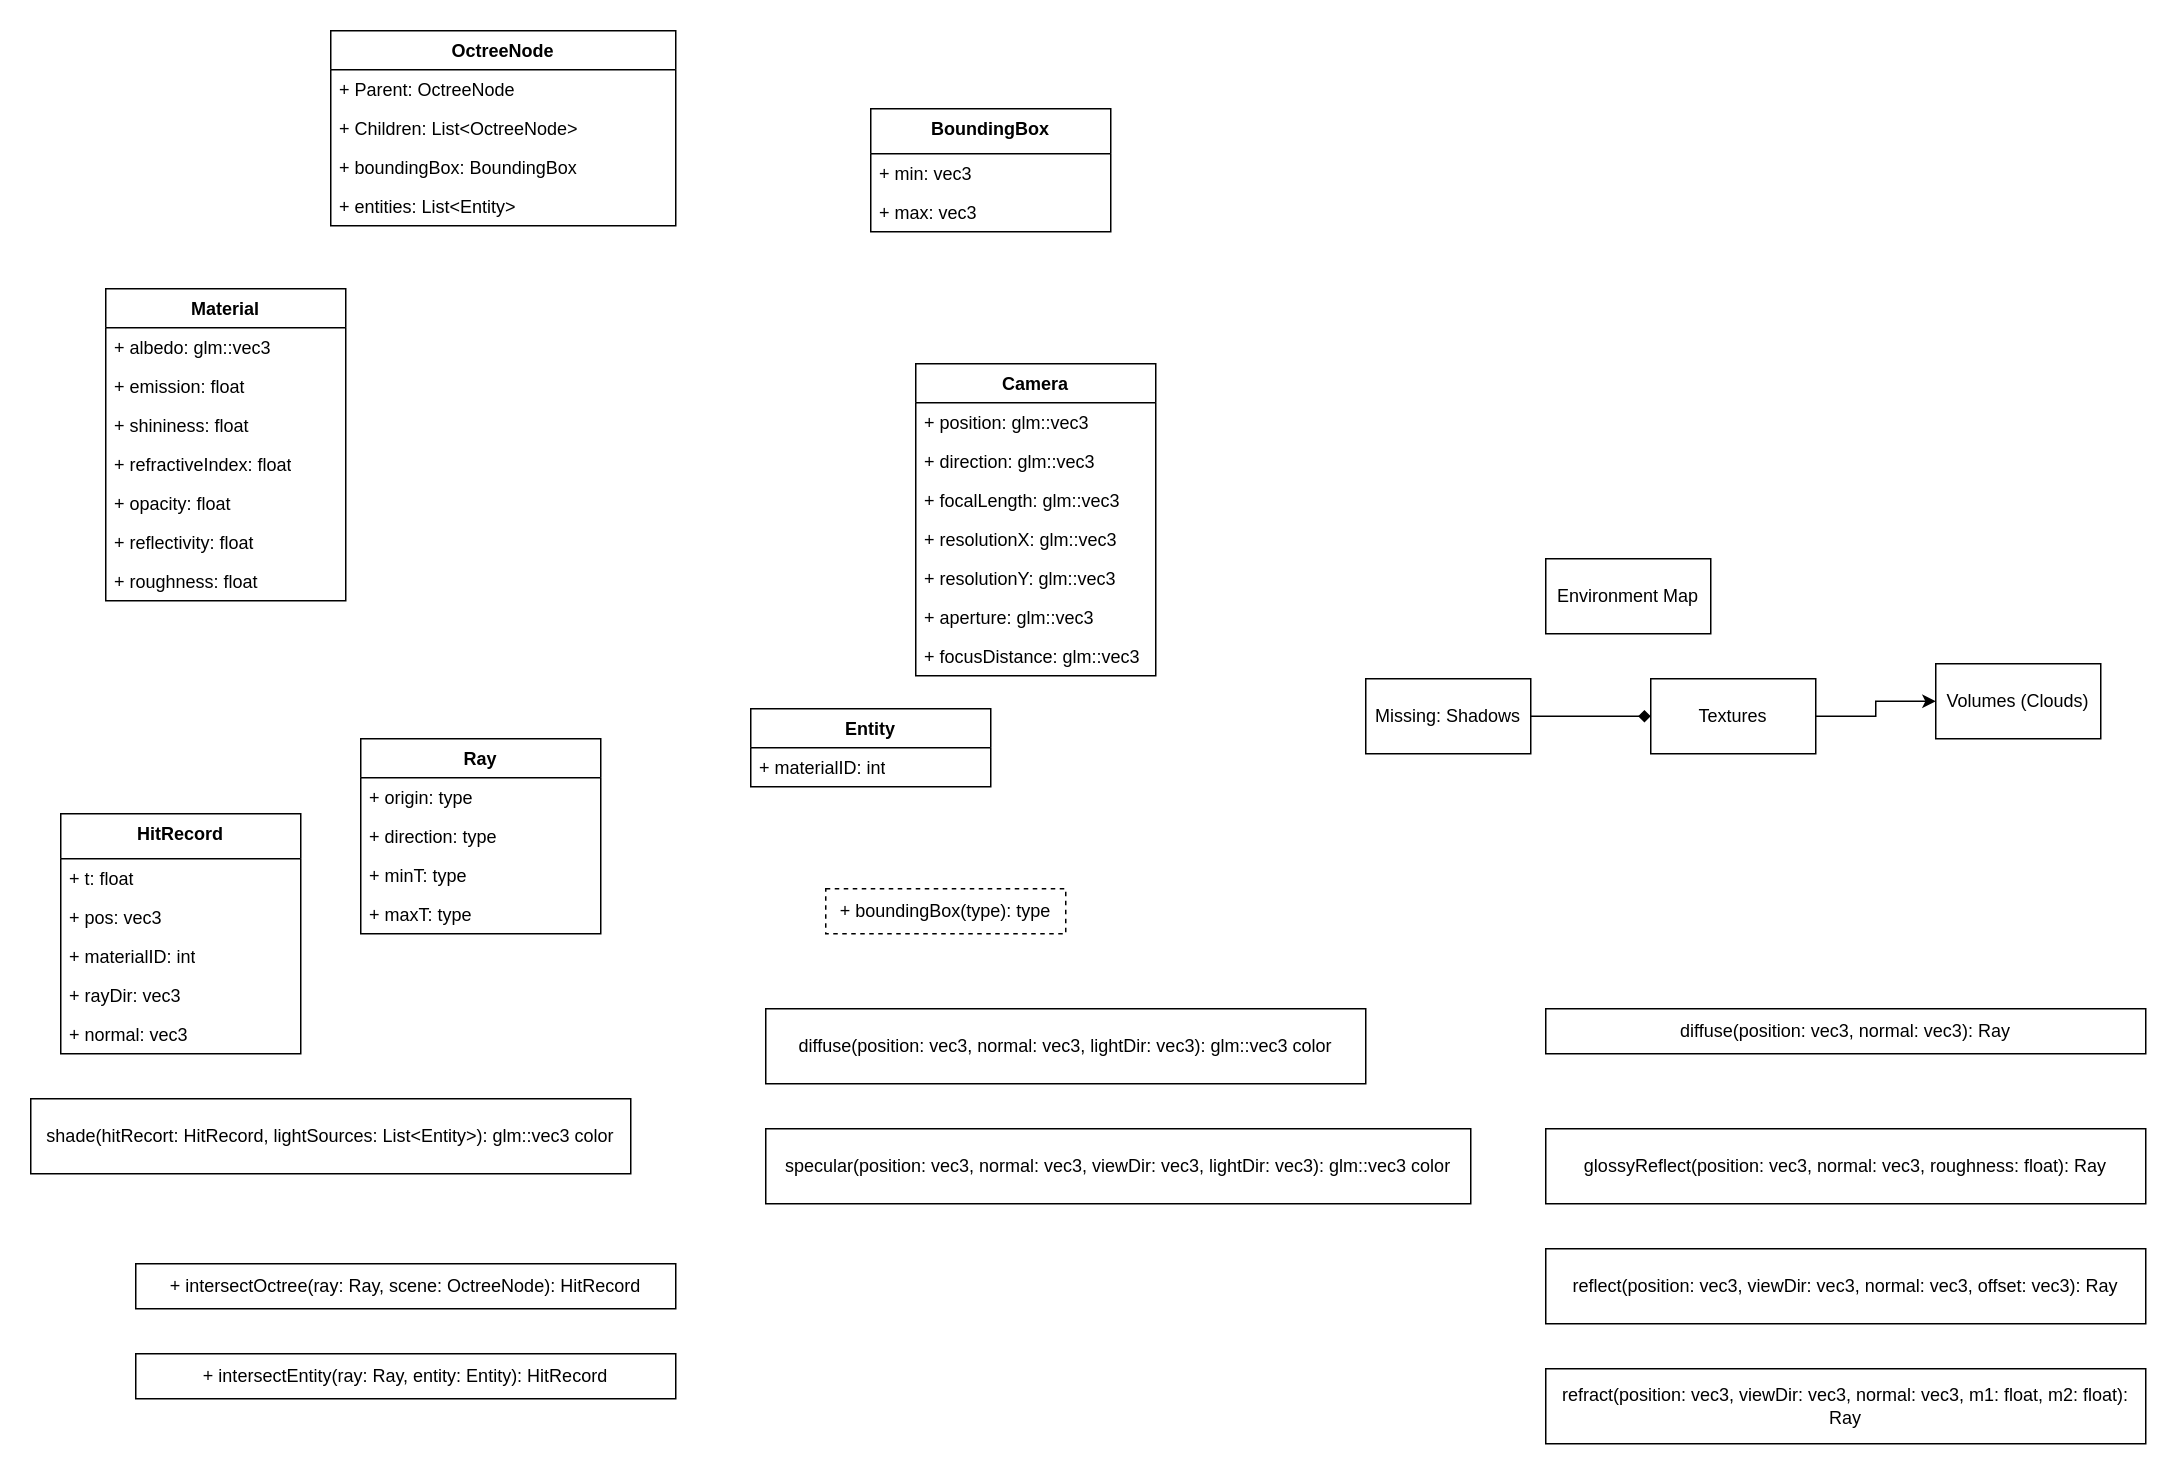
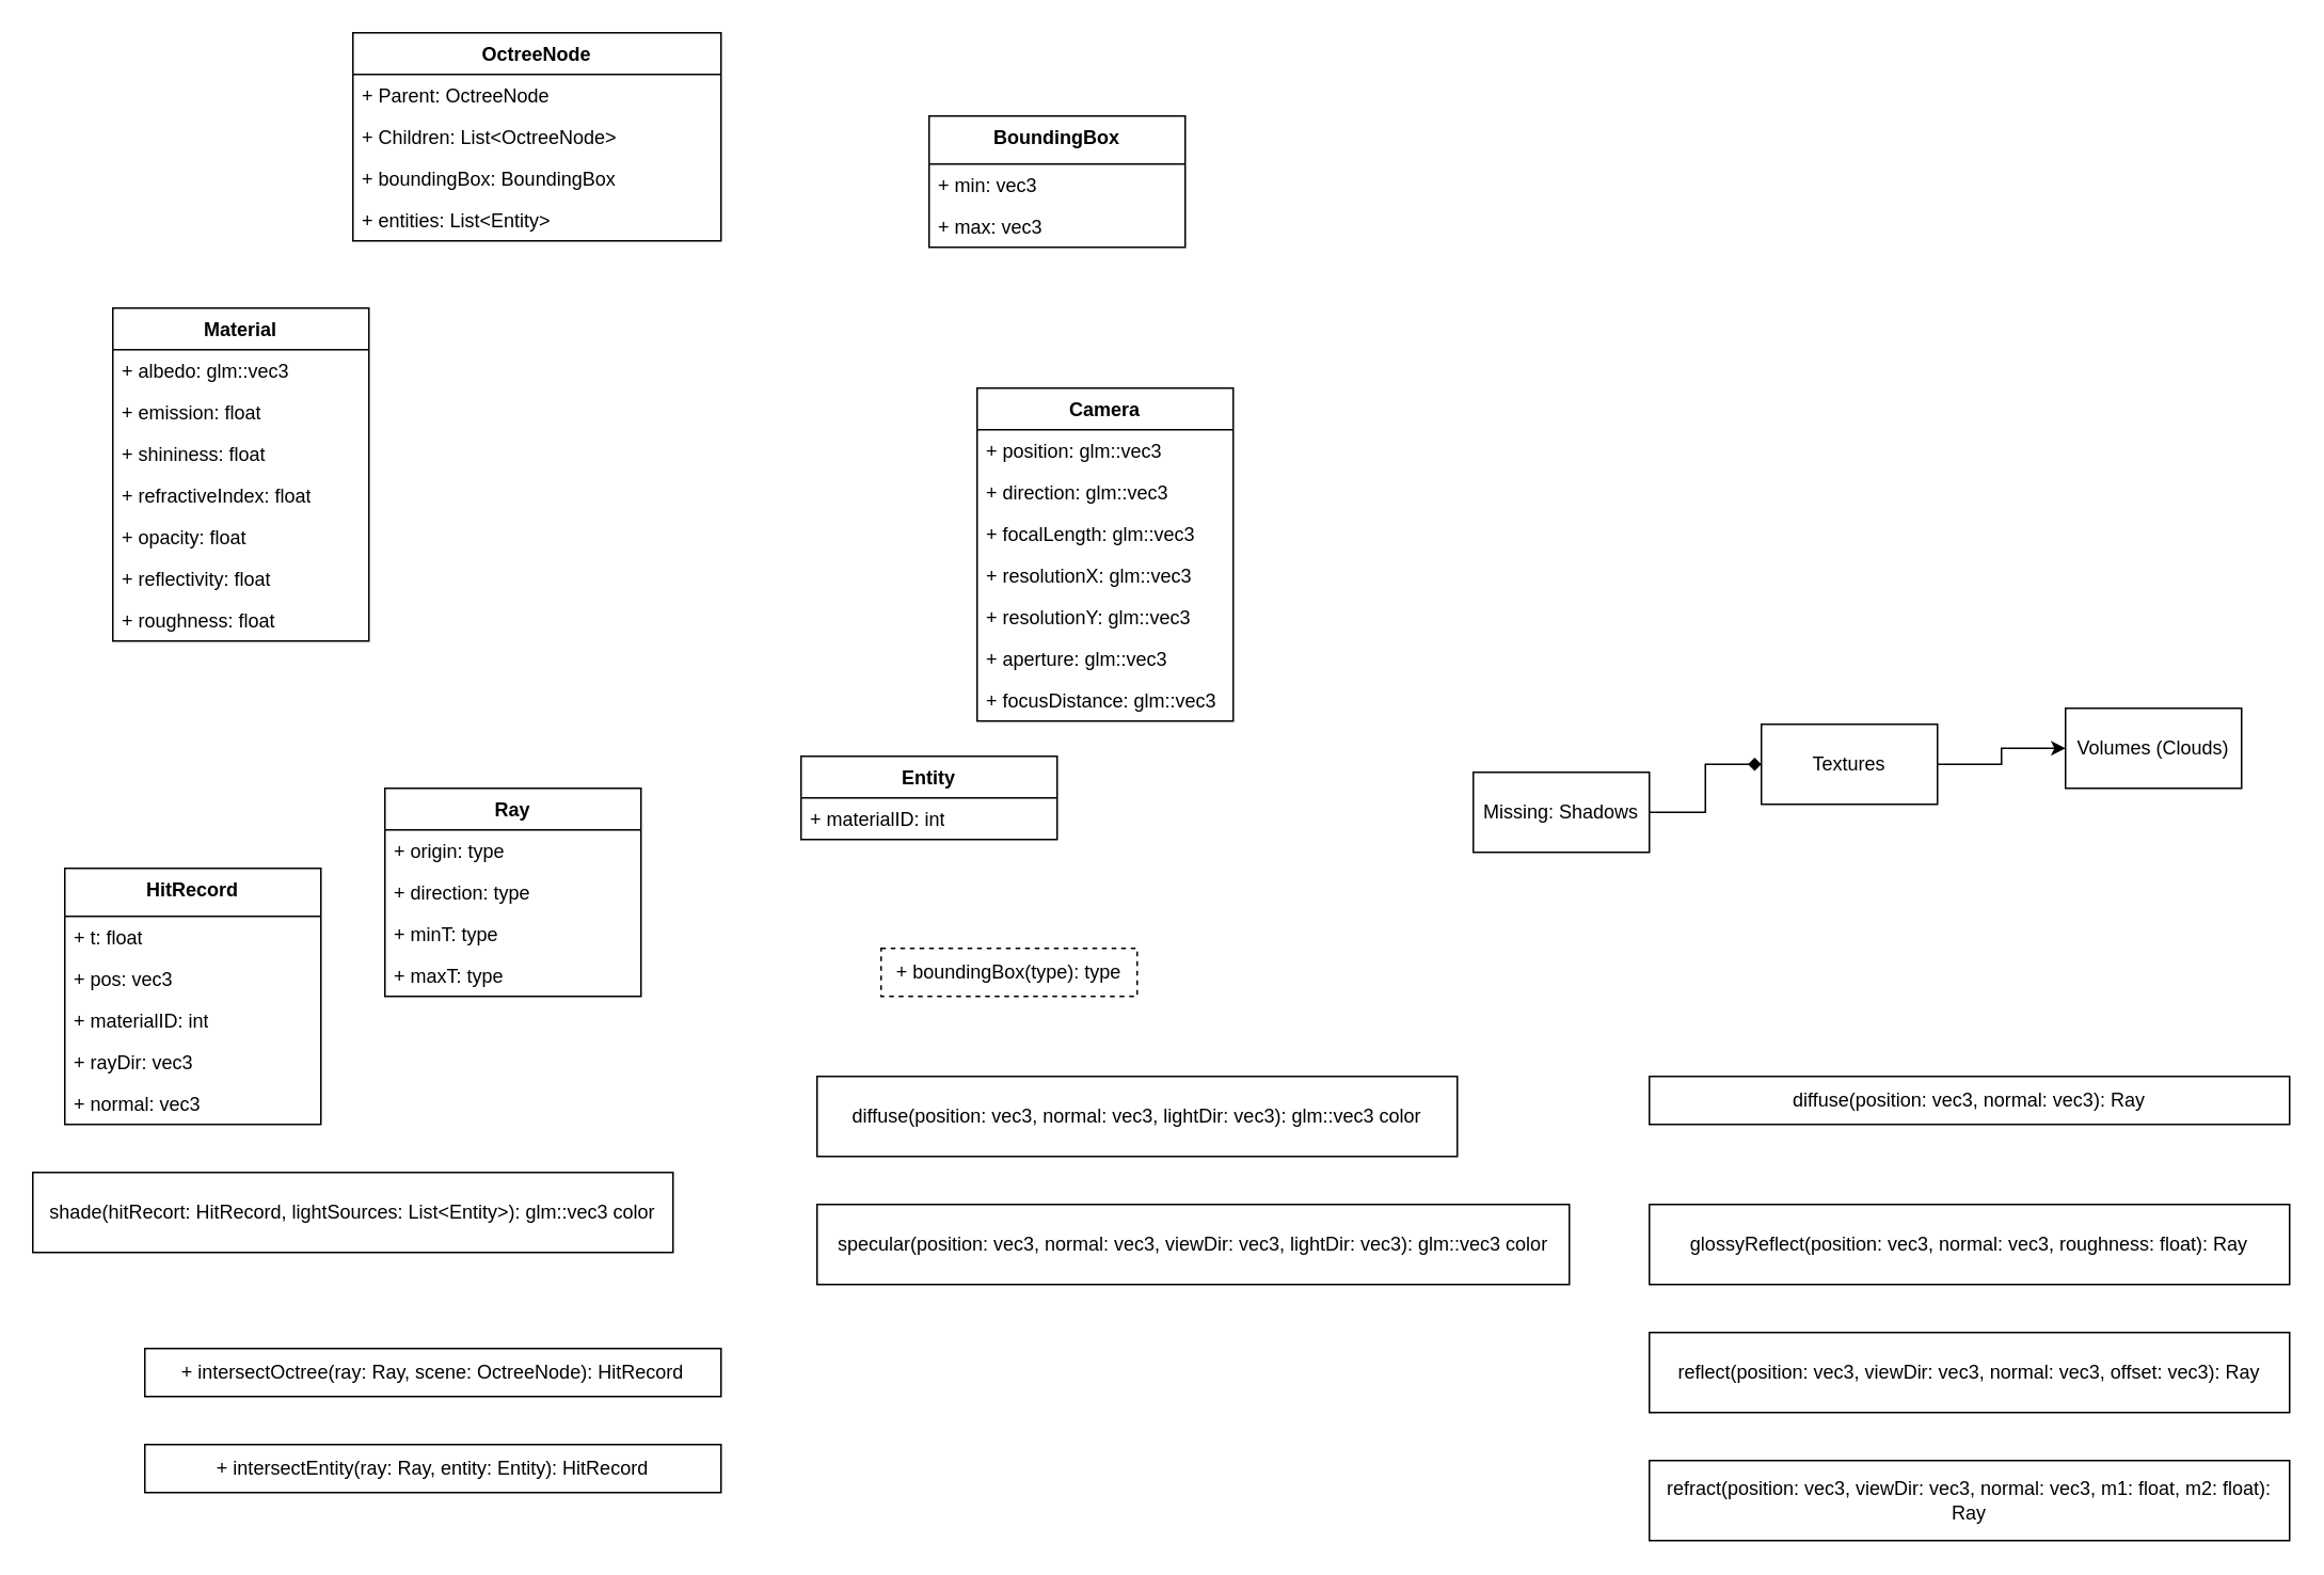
- <mxCell id="54" value="Environment Map" style="html=1;whiteSpace=wrap;" vertex="1" parent="1"><mxGeometry x="1030" y="372" width="110" height="50" as="geometry" /></mxCell>
- <mxCell id="50" value="Missing: Shadows" style="html=1;whiteSpace=wrap;" vertex="1" parent="1"><mxGeometry x="910" y="452" width="110" height="50" as="geometry" /></mxCell>
+ <mxCell id="50" value="Missing: Shadows" style="html=1;whiteSpace=wrap;" vertex="1" parent="1"><mxGeometry x="920" y="482" width="110" height="50" as="geometry" /></mxCell>
